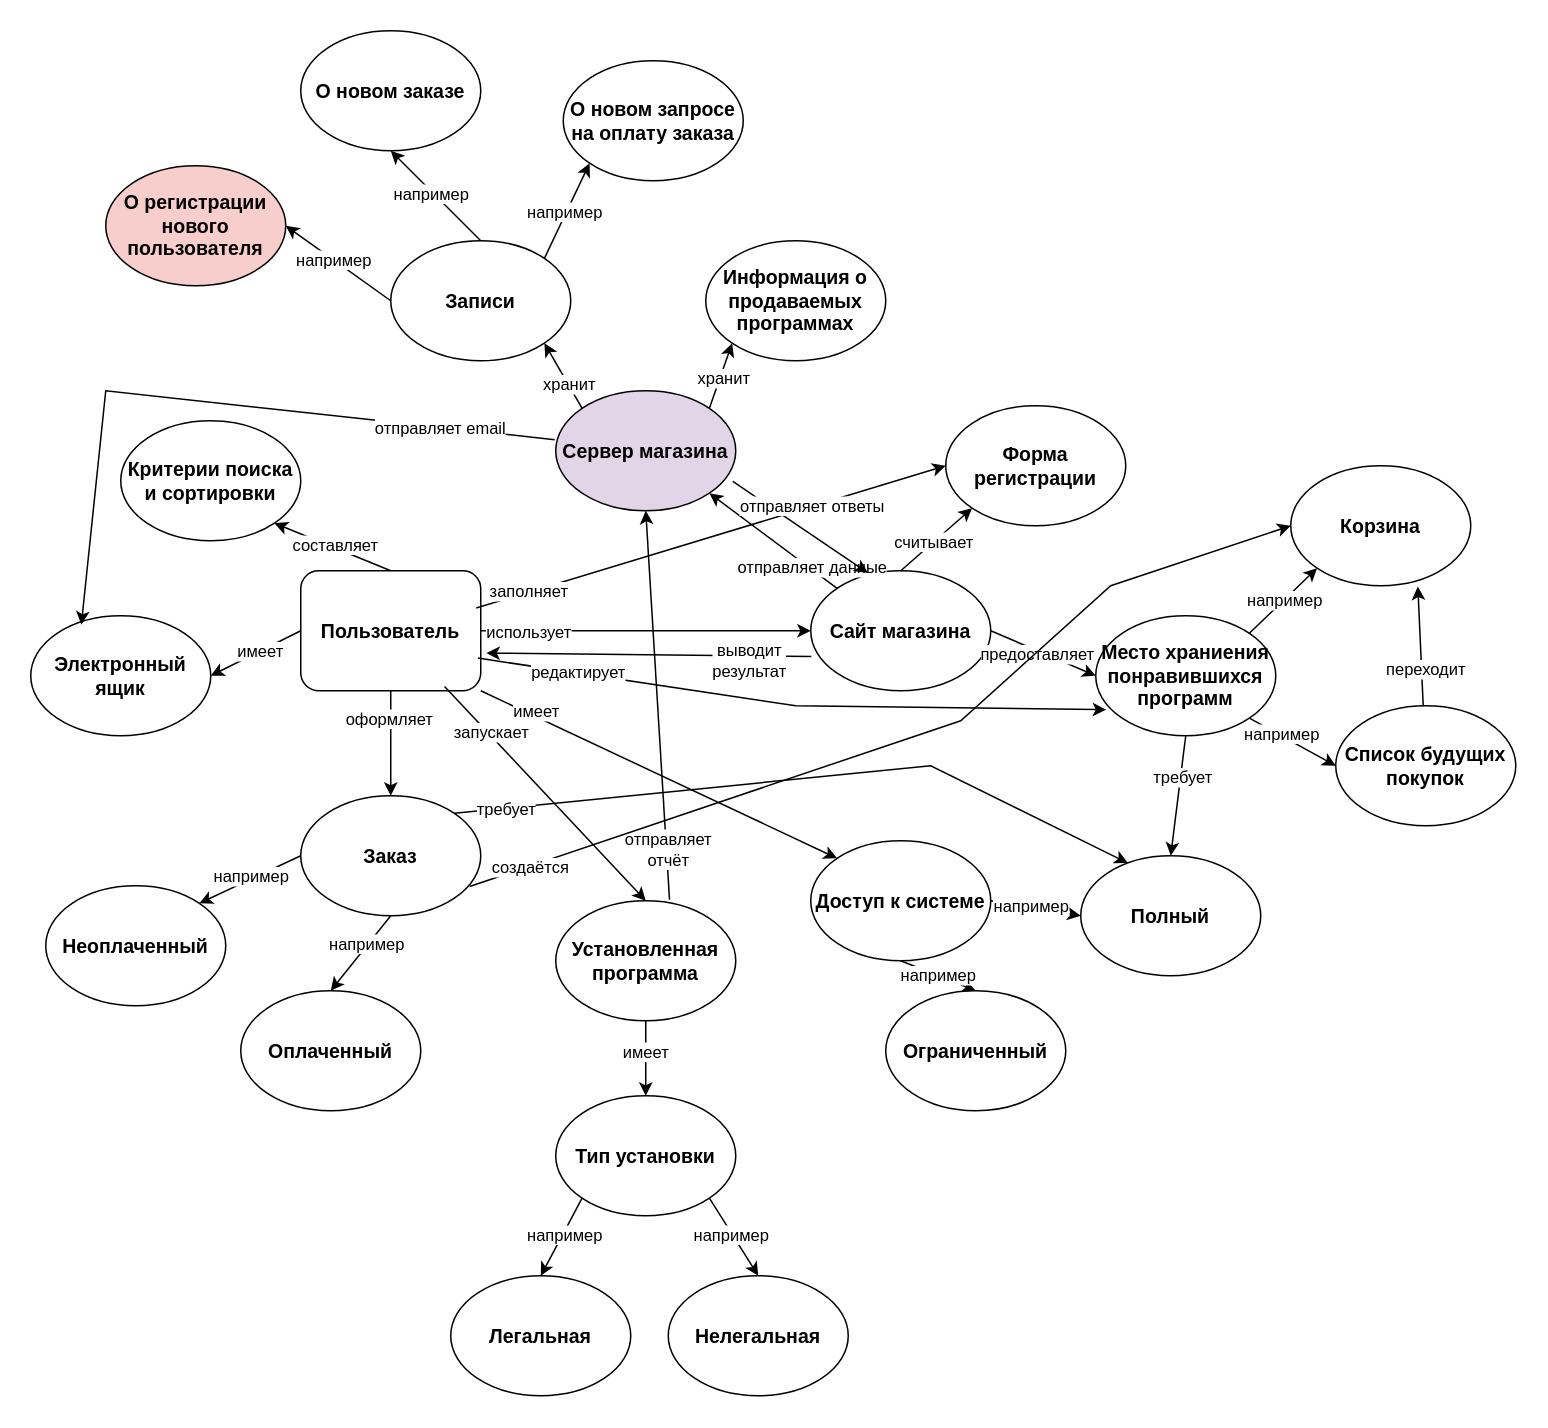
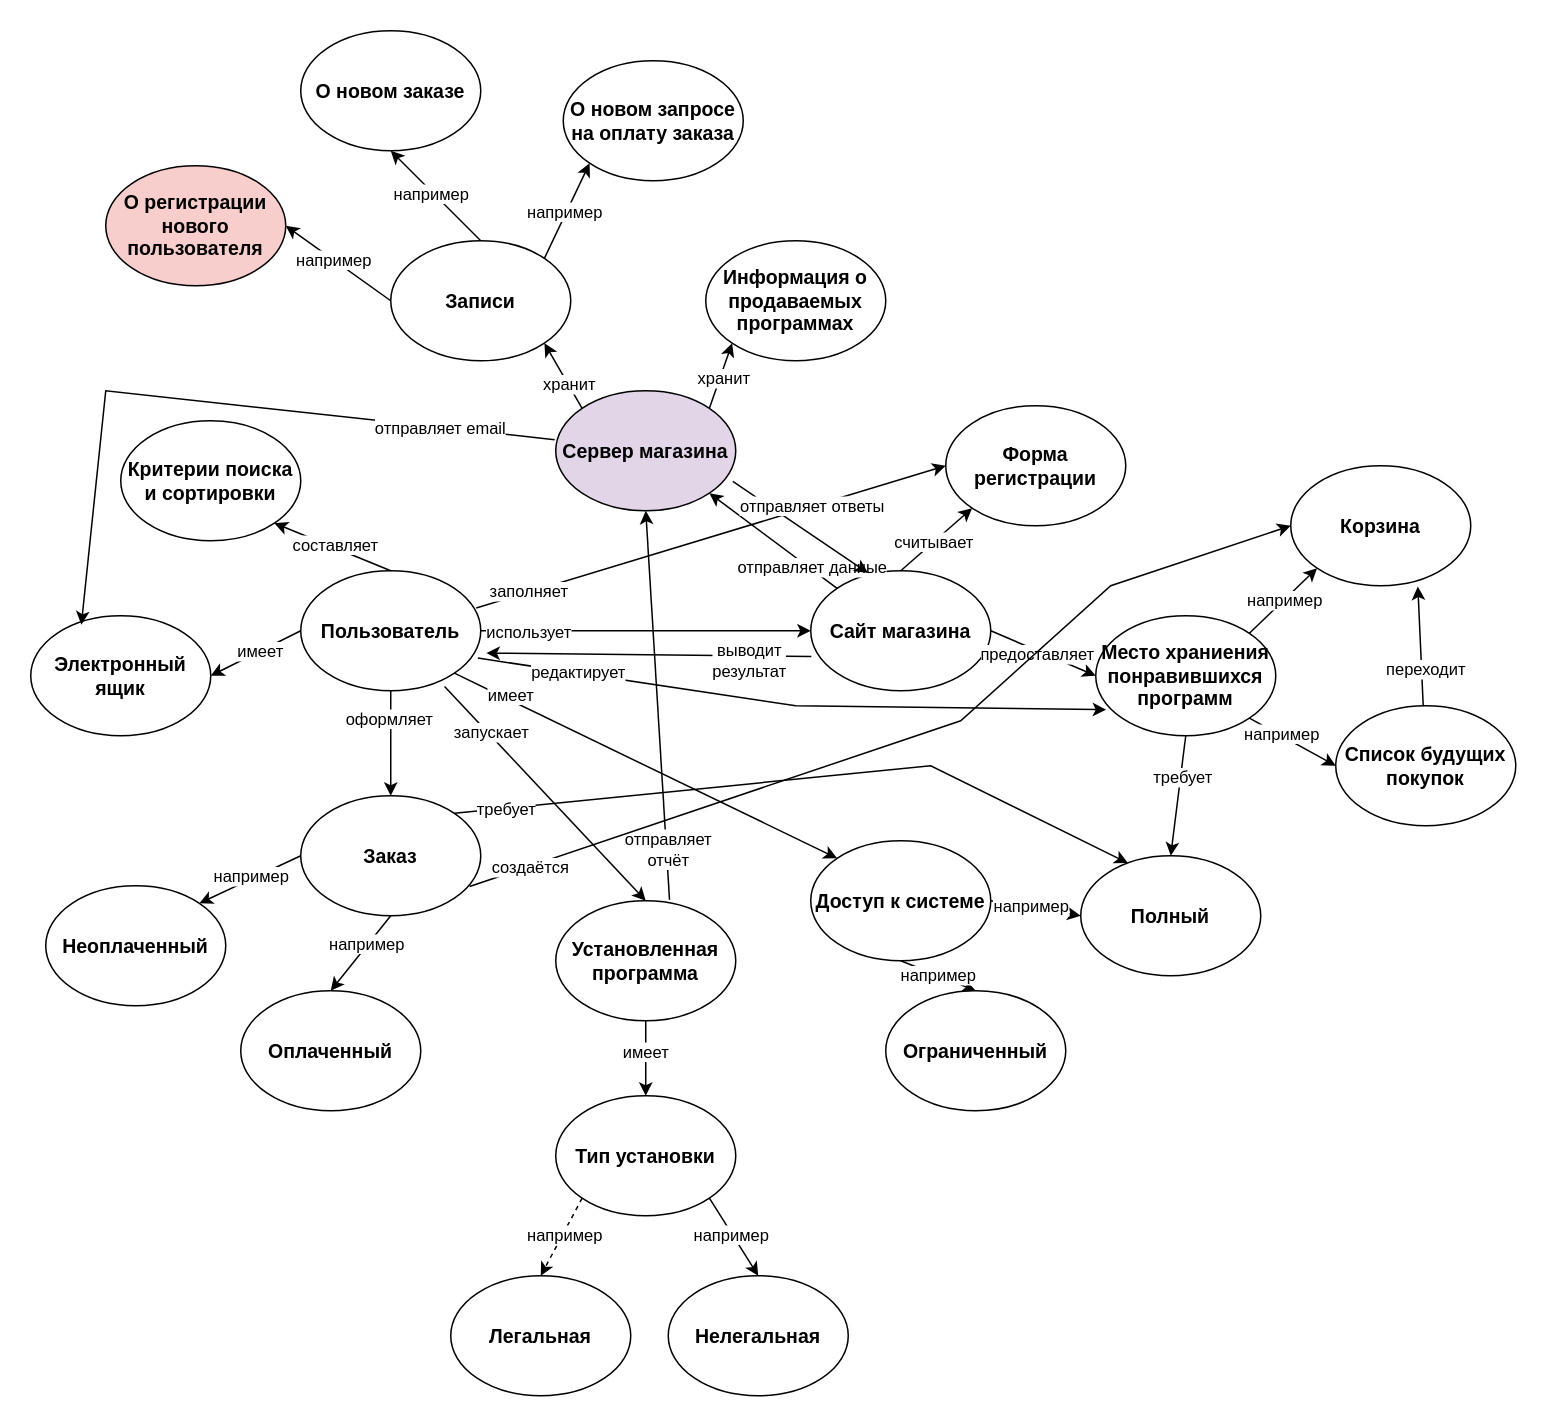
- <mxCell id="3" value="&lt;b&gt;Пользователь&lt;/b&gt;" style="whiteSpace=wrap;html=1;fontSize=13;rounded=1;" vertex="1" parent="1"><mxGeometry x="200" y="380" width="120" height="80" as="geometry" /></mxCell>
+ <mxCell id="3" value="&lt;b&gt;Пользователь&lt;/b&gt;" style="ellipse;whiteSpace=wrap;html=1;fontSize=13;" vertex="1" parent="1"><mxGeometry x="200" y="380" width="120" height="80" as="geometry" /></mxCell>
- <mxCell id="28" value="" style="endArrow=classic;html=1;rounded=0;exitX=0;exitY=1;exitDx=0;exitDy=0;entryX=0.5;entryY=0;entryDx=0;entryDy=0;" edge="1" parent="1" source="25" target="26"><mxGeometry width="50" height="50" relative="1" as="geometry"><mxPoint x="490" y="780" as="sourcePoint" /><mxPoint x="540" y="730" as="targetPoint" /></mxGeometry></mxCell>
+ <mxCell id="28" value="" style="endArrow=classic;html=1;rounded=0;exitX=0;exitY=1;exitDx=0;exitDy=0;entryX=0.5;entryY=0;entryDx=0;entryDy=0;dashed=1;" edge="1" parent="1" source="25" target="26"><mxGeometry width="50" height="50" relative="1" as="geometry"><mxPoint x="490" y="780" as="sourcePoint" /><mxPoint x="540" y="730" as="targetPoint" /></mxGeometry></mxCell>
